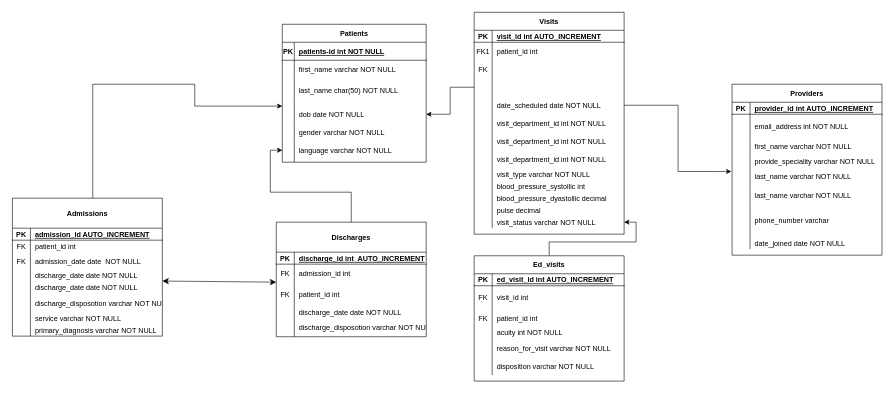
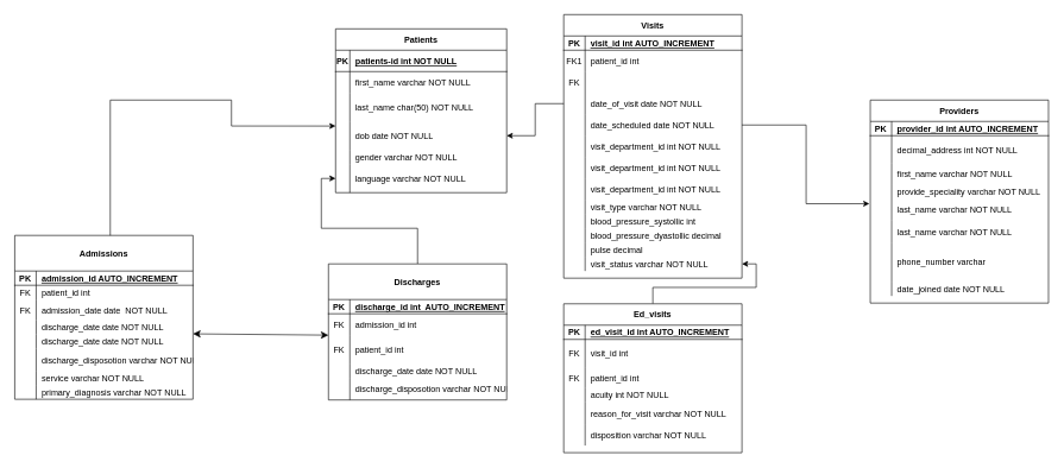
+ <mxCell id="38" value="date_of_visit date NOT NULL" style="shape=partialRectangle;overflow=hidden;connectable=0;fillColor=none;top=0;left=0;bottom=0;right=0;align=left;spacingLeft=6;" parent="36" vertex="1"><mxGeometry x="30" width="220" height="30" as="geometry"><mxRectangle width="220" height="30" as="alternateBounds" /></mxGeometry></mxCell>
- <mxCell id="8" value="email_address int NOT NULL" style="shape=partialRectangle;overflow=hidden;connectable=0;fillColor=none;top=0;left=0;bottom=0;right=0;align=left;spacingLeft=6;" parent="6" vertex="1"><mxGeometry x="30" width="220" height="39" as="geometry"><mxRectangle width="220" height="39" as="alternateBounds" /></mxGeometry></mxCell>
+ <mxCell id="8" value="decimal_address int NOT NULL" style="shape=partialRectangle;overflow=hidden;connectable=0;fillColor=none;top=0;left=0;bottom=0;right=0;align=left;spacingLeft=6;" parent="6" vertex="1"><mxGeometry x="30" width="220" height="39" as="geometry"><mxRectangle width="220" height="39" as="alternateBounds" /></mxGeometry></mxCell>
